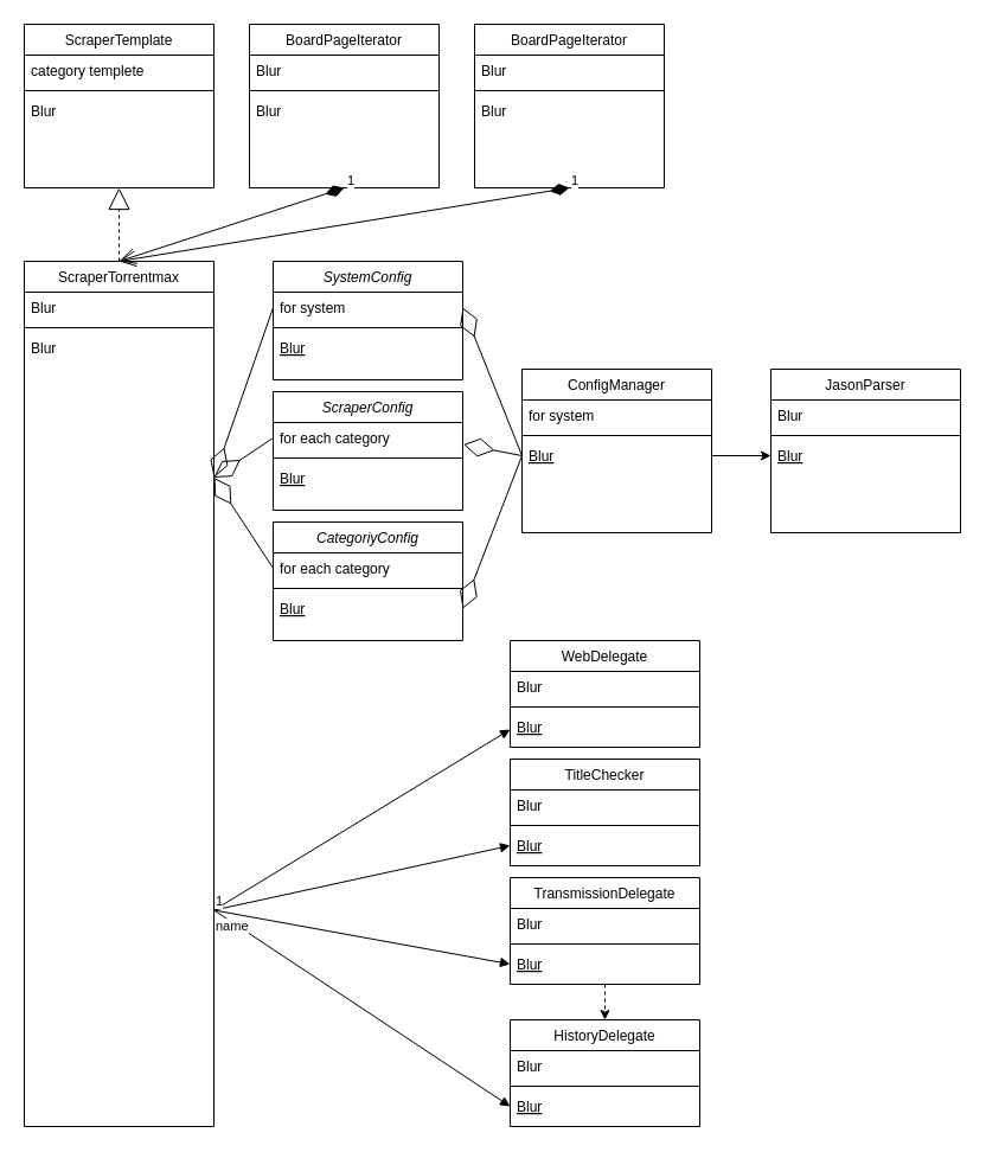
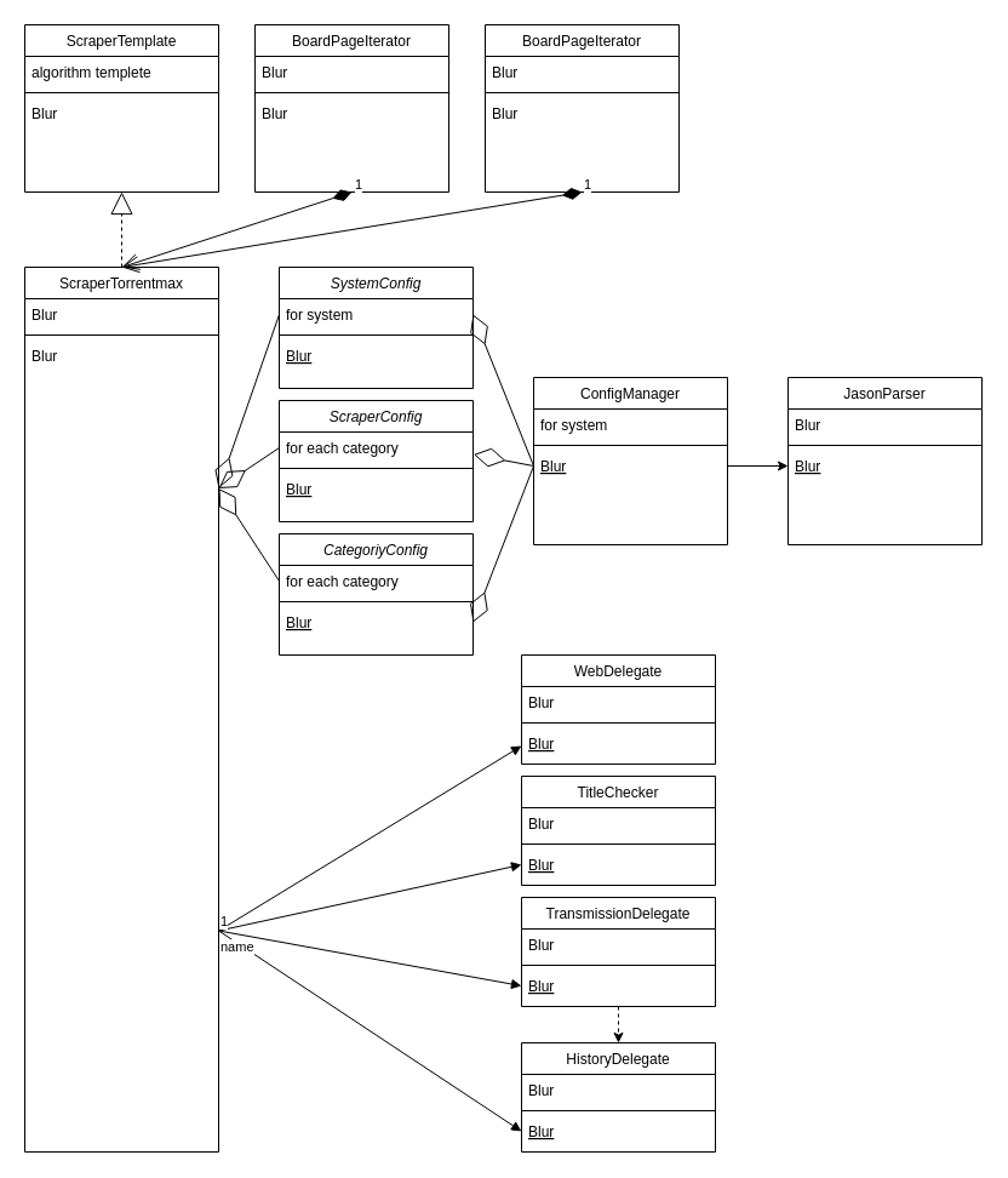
- <mxCell id="33" value="category templete" style="text;align=left;verticalAlign=top;spacingLeft=4;spacingRight=4;overflow=hidden;rotatable=0;points=[[0,0.5],[1,0.5]];portConstraint=eastwest;" parent="32" vertex="1"><mxGeometry y="26" width="160" height="26" as="geometry" /></mxCell>
+ <mxCell id="33" value="algorithm templete" style="text;align=left;verticalAlign=top;spacingLeft=4;spacingRight=4;overflow=hidden;rotatable=0;points=[[0,0.5],[1,0.5]];portConstraint=eastwest;" parent="32" vertex="1"><mxGeometry y="26" width="160" height="26" as="geometry" /></mxCell>
